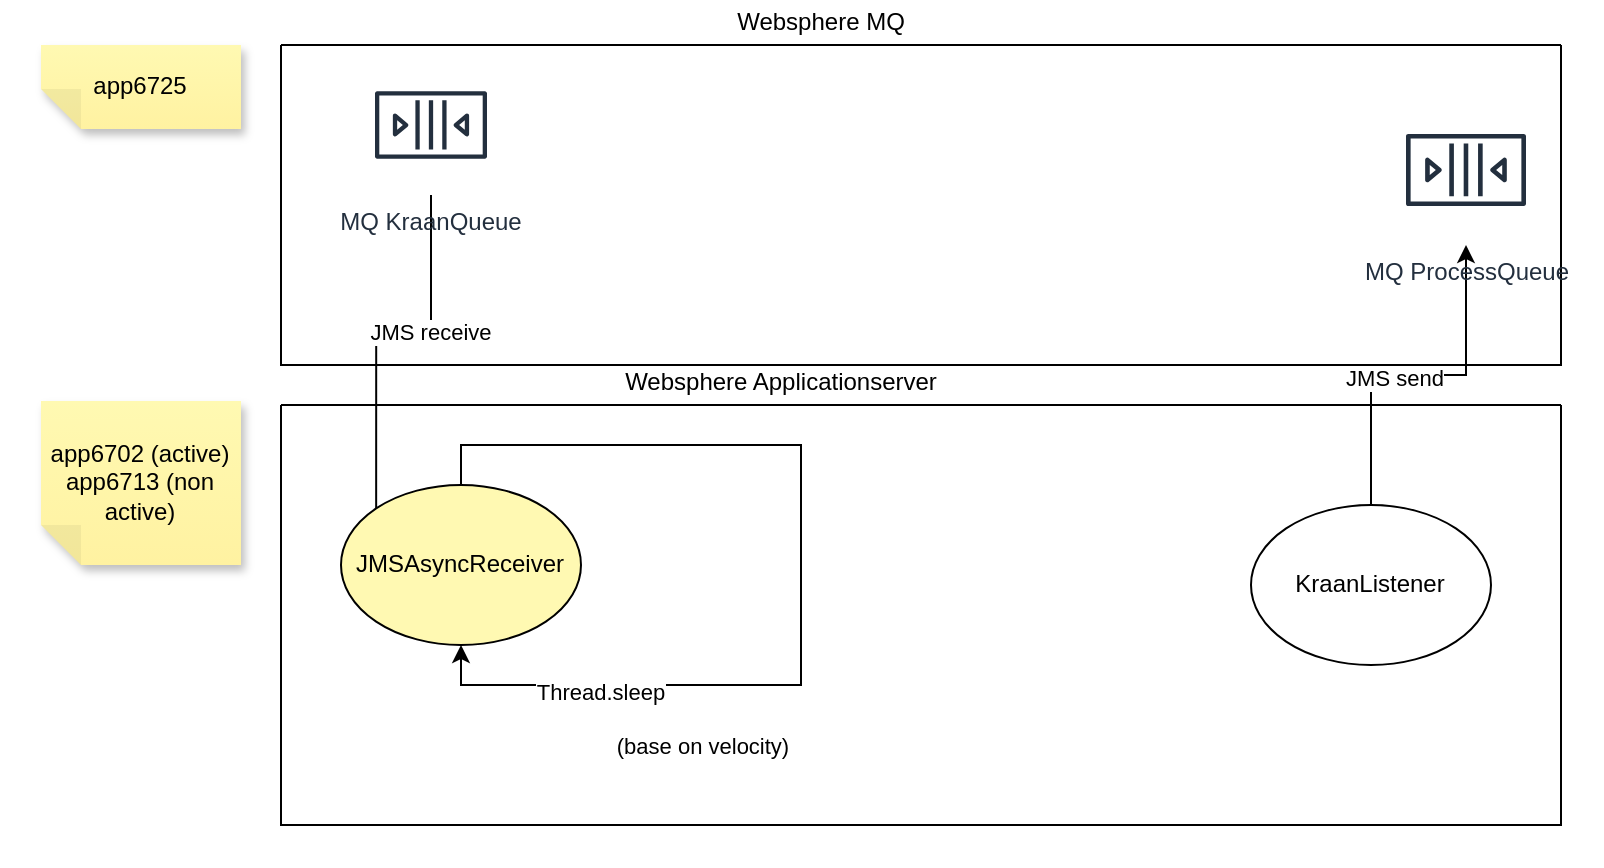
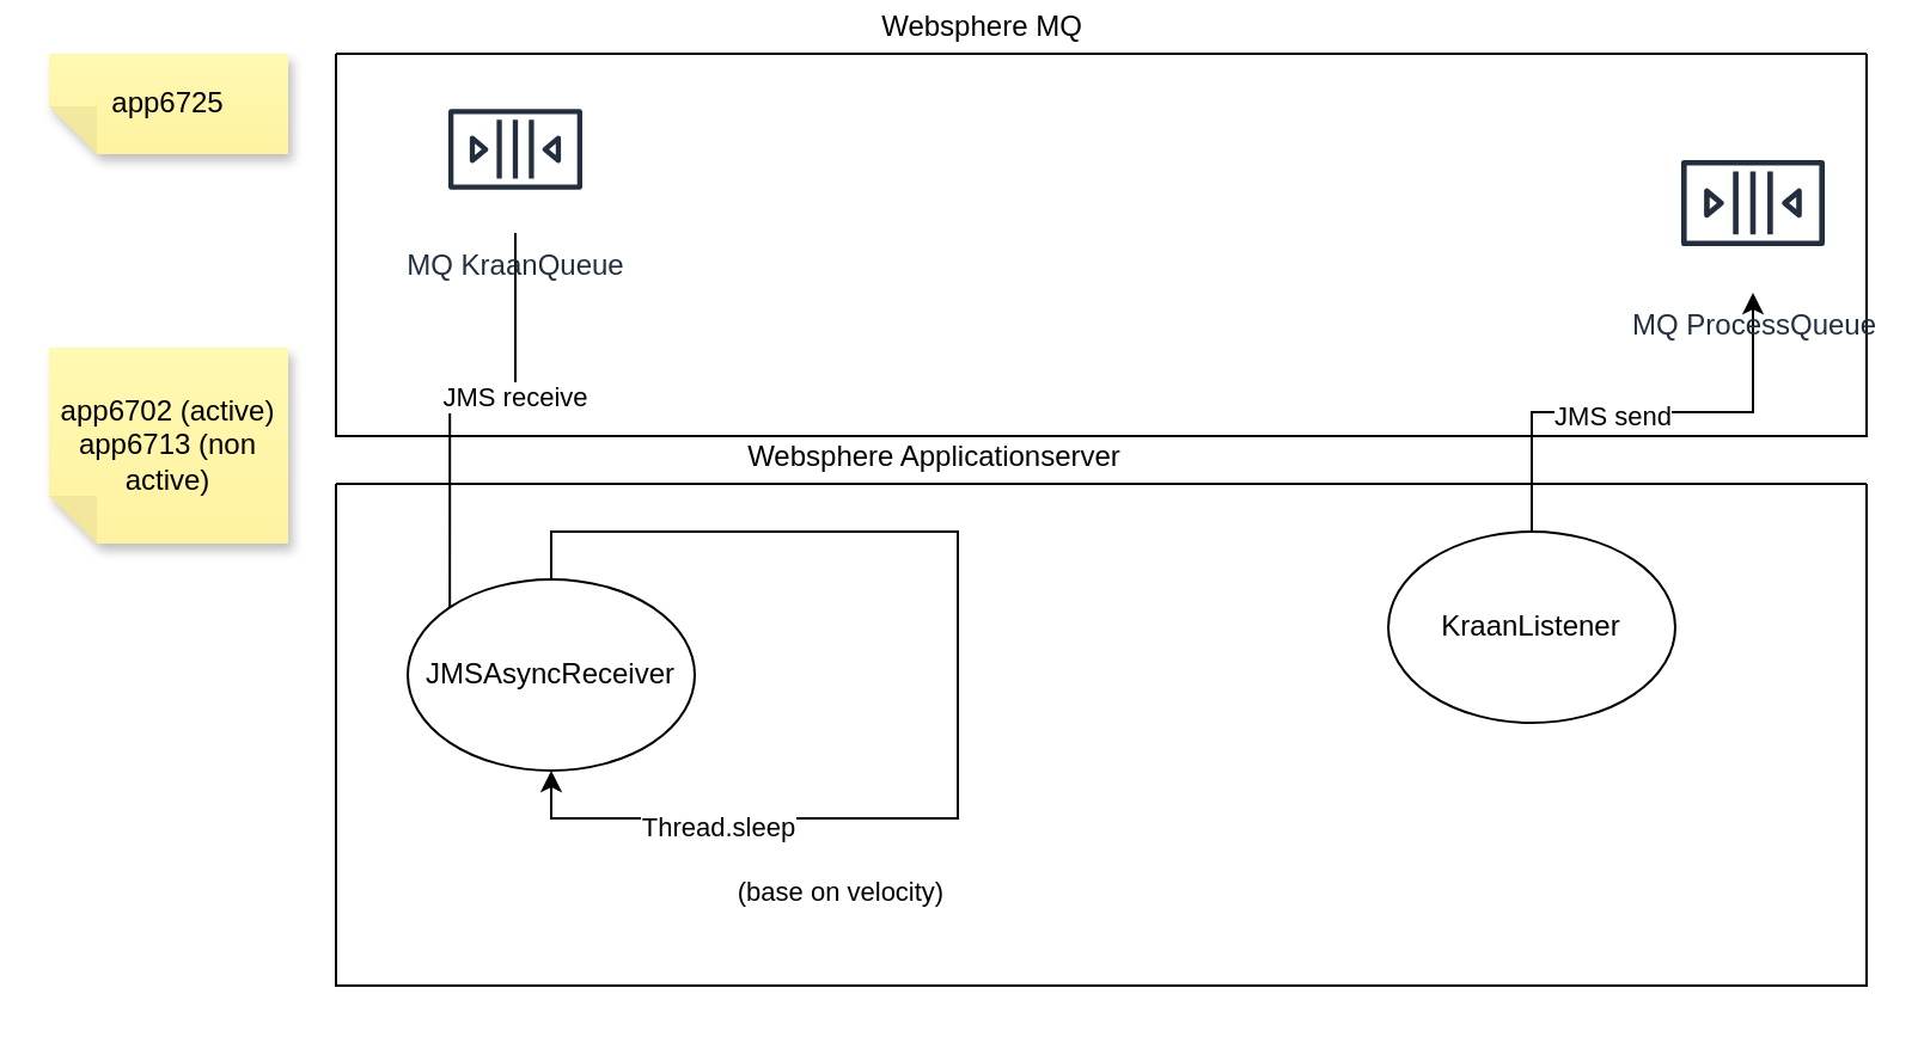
- <mxCell id="18" value="app6702 (active) app6713 (non active)" style="shape=note;whiteSpace=wrap;html=1;backgroundOutline=1;fontColor=#000000;darkOpacity=0.05;fillColor=#FFF9B2;strokeColor=none;fillStyle=solid;direction=west;gradientDirection=north;gradientColor=#FFF2A1;shadow=1;size=20;pointerEvents=1;" vertex="1" parent="1"><mxGeometry x="20" y="200" width="100" height="82" as="geometry" /></mxCell>
+ <mxCell id="18" value="app6702 (active) app6713 (non active)" style="shape=note;whiteSpace=wrap;html=1;backgroundOutline=1;fontColor=#000000;darkOpacity=0.05;fillColor=#FFF9B2;strokeColor=none;fillStyle=solid;direction=west;gradientDirection=north;gradientColor=#FFF2A1;shadow=1;size=20;pointerEvents=1;" vertex="1" parent="1"><mxGeometry x="20" y="145" width="100" height="82" as="geometry" /></mxCell>
- <mxCell id="4" value="JMSAsyncReceiver" style="ellipse;whiteSpace=wrap;html=1;fillColor=#fff9b2;" vertex="1" parent="1"><mxGeometry x="170" y="242" width="120" height="80" as="geometry" /></mxCell>
+ <mxCell id="4" value="JMSAsyncReceiver" style="ellipse;whiteSpace=wrap;html=1;" vertex="1" parent="1"><mxGeometry x="170" y="242" width="120" height="80" as="geometry" /></mxCell>
- <mxCell id="11" value="KraanListener" style="ellipse;whiteSpace=wrap;html=1;" vertex="1" parent="10"><mxGeometry x="485" y="50" width="120" height="80" as="geometry" /></mxCell>
+ <mxCell id="11" value="KraanListener" style="ellipse;whiteSpace=wrap;html=1;" vertex="1" parent="10"><mxGeometry x="440" y="20" width="120" height="80" as="geometry" /></mxCell>
